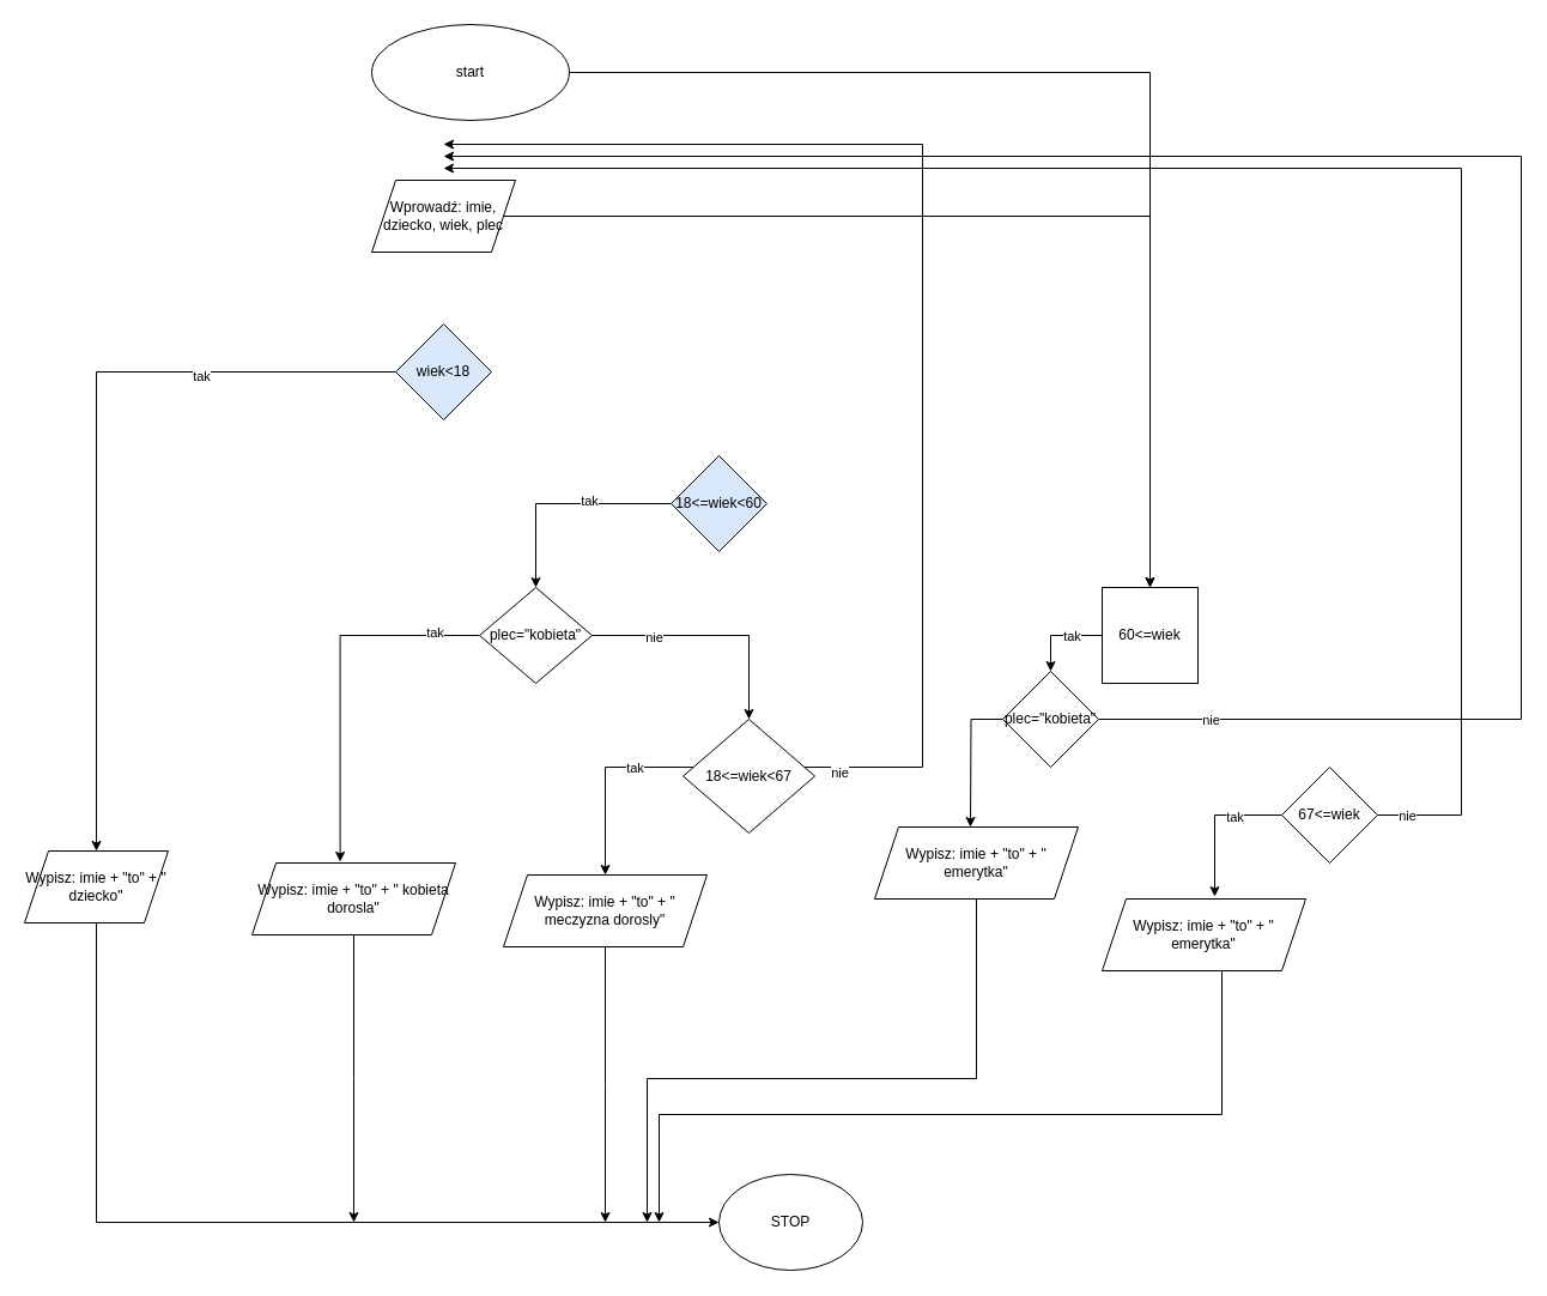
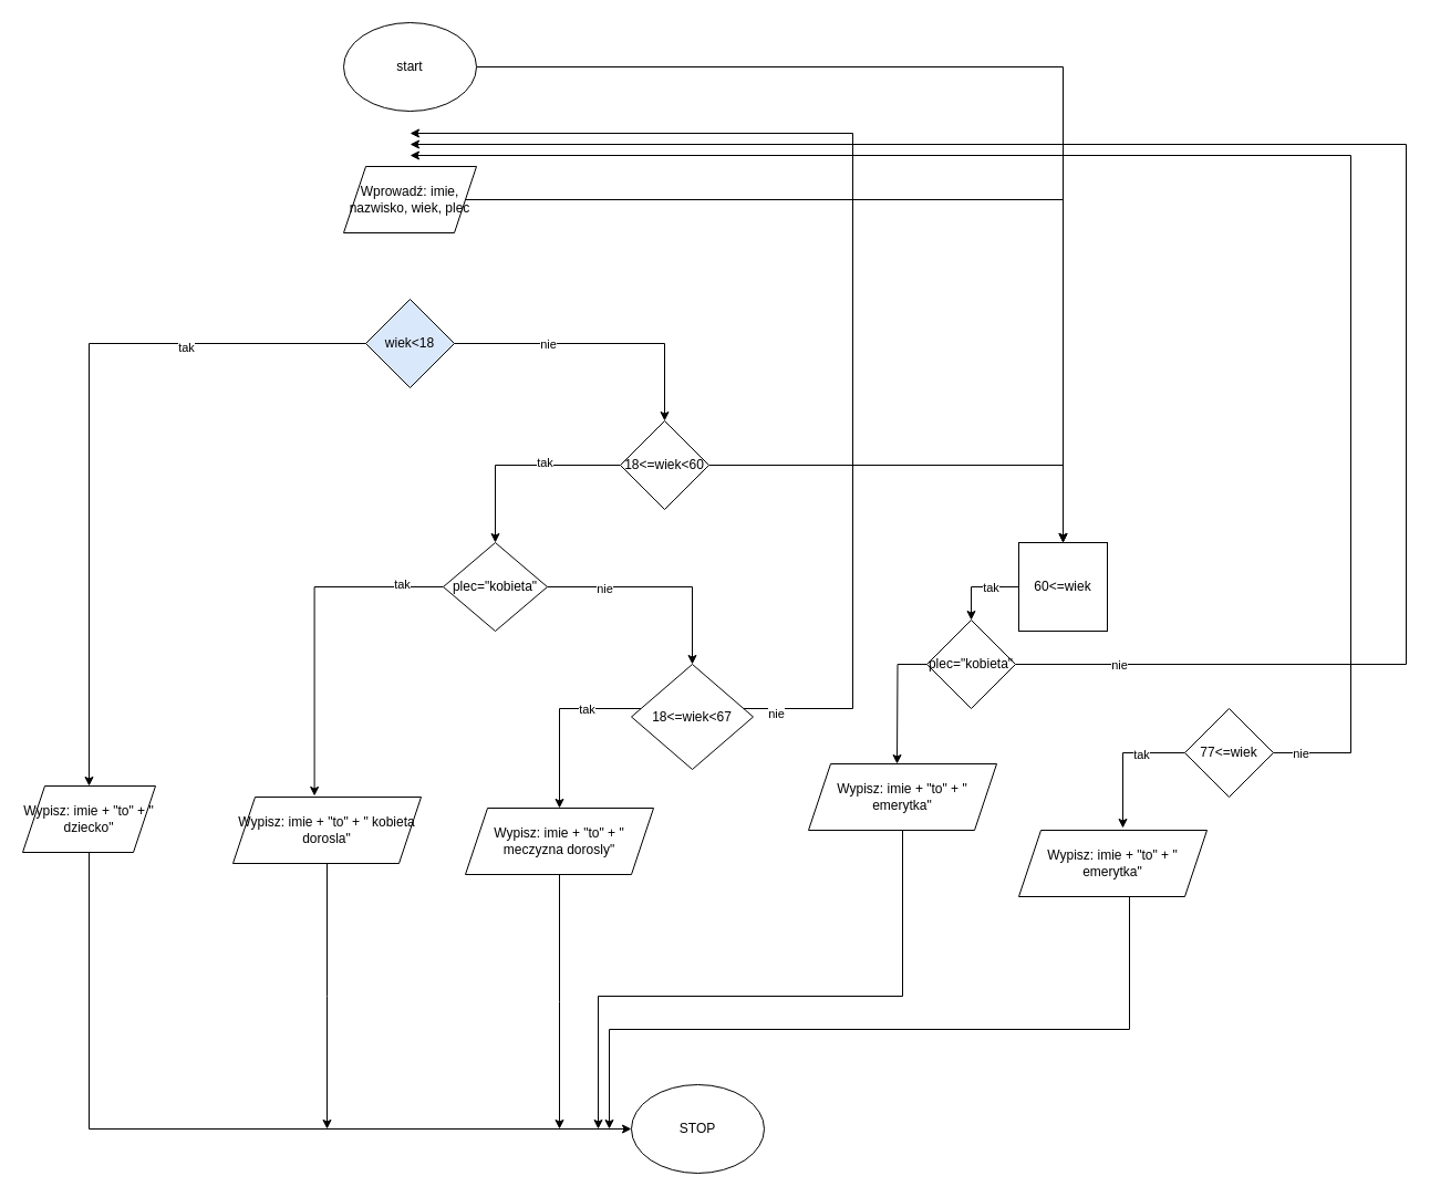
- <mxCell id="3" value="start" style="ellipse;whiteSpace=wrap;html=1;" vertex="1" parent="1"><mxGeometry x="310" y="20" width="165" height="80" as="geometry" /></mxCell>
+ <mxCell id="3" value="start" style="ellipse;whiteSpace=wrap;html=1;" vertex="1" parent="1"><mxGeometry x="310" y="20" width="120" height="80" as="geometry" /></mxCell>
- <mxCell id="5" value="Wprowadź: imie, dziecko, wiek, plec" style="shape=parallelogram;perimeter=parallelogramPerimeter;whiteSpace=wrap;html=1;fixedSize=1;" vertex="1" parent="1"><mxGeometry x="310" y="150" width="120" height="60" as="geometry" /></mxCell>
+ <mxCell id="5" value="Wprowadź: imie, nazwisko, wiek, plec" style="shape=parallelogram;perimeter=parallelogramPerimeter;whiteSpace=wrap;html=1;fixedSize=1;" vertex="1" parent="1"><mxGeometry x="310" y="150" width="120" height="60" as="geometry" /></mxCell>
+ <mxCell id="8" style="edgeStyle=orthogonalEdgeStyle;rounded=0;orthogonalLoop=1;jettySize=auto;html=1;entryX=0.5;entryY=0;entryDx=0;entryDy=0;" edge="1" parent="1" source="10" target="14"><mxGeometry relative="1" as="geometry" /></mxCell>
+ <mxCell id="9" value="nie" style="edgeLabel;html=1;align=center;verticalAlign=middle;resizable=0;points=[];" vertex="1" connectable="0" parent="8"><mxGeometry x="-0.354" relative="1" as="geometry"><mxPoint as="offset" /></mxGeometry></mxCell>
- <mxCell id="14" value="18&amp;lt;=wiek&amp;lt;60" style="rhombus;whiteSpace=wrap;html=1;fillColor=#dae8fc;" vertex="1" parent="1"><mxGeometry x="560" y="380" width="80" height="80" as="geometry" /></mxCell>
+ <mxCell id="14" value="18&amp;lt;=wiek&amp;lt;60" style="rhombus;whiteSpace=wrap;html=1;" vertex="1" parent="1"><mxGeometry x="560" y="380" width="80" height="80" as="geometry" /></mxCell>
+ <mxCell id="13" style="edgeStyle=orthogonalEdgeStyle;rounded=0;orthogonalLoop=1;jettySize=auto;html=1;entryX=0.5;entryY=0;entryDx=0;entryDy=0;" edge="1" parent="1" source="14" target="33"><mxGeometry relative="1" as="geometry"><mxPoint x="680" y="480" as="targetPoint" /><Array as="points"><mxPoint x="960" y="420" /></Array></mxGeometry></mxCell>
- <mxCell id="44" value="67&amp;lt;=wiek" style="rhombus;whiteSpace=wrap;html=1;" vertex="1" parent="1"><mxGeometry x="1070" y="640" width="80" height="80" as="geometry" /></mxCell>
+ <mxCell id="44" value="77&amp;lt;=wiek" style="rhombus;whiteSpace=wrap;html=1;" vertex="1" parent="1"><mxGeometry x="1070" y="640" width="80" height="80" as="geometry" /></mxCell>
- <mxCell id="47" value="STOP&lt;br&gt;" style="ellipse;whiteSpace=wrap;html=1;" vertex="1" parent="1"><mxGeometry x="600" y="980" width="120" height="80" as="geometry" /></mxCell>
+ <mxCell id="47" value="STOP&lt;br&gt;" style="ellipse;whiteSpace=wrap;html=1;" vertex="1" parent="1"><mxGeometry x="570" y="980" width="120" height="80" as="geometry" /></mxCell>
